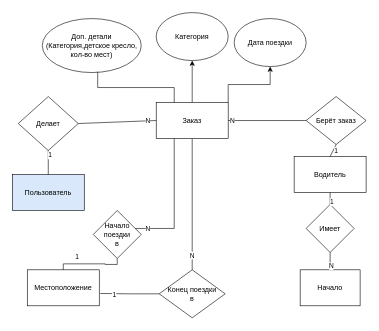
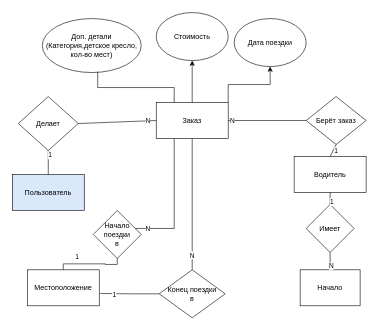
- <mxCell id="33" value="Категория" style="ellipse;whiteSpace=wrap;html=1;" vertex="1" parent="1"><mxGeometry x="260" y="20" width="120" height="80" as="geometry" /></mxCell>
+ <mxCell id="33" value="Стоимость" style="ellipse;whiteSpace=wrap;html=1;" vertex="1" parent="1"><mxGeometry x="260" y="20" width="120" height="80" as="geometry" /></mxCell>
